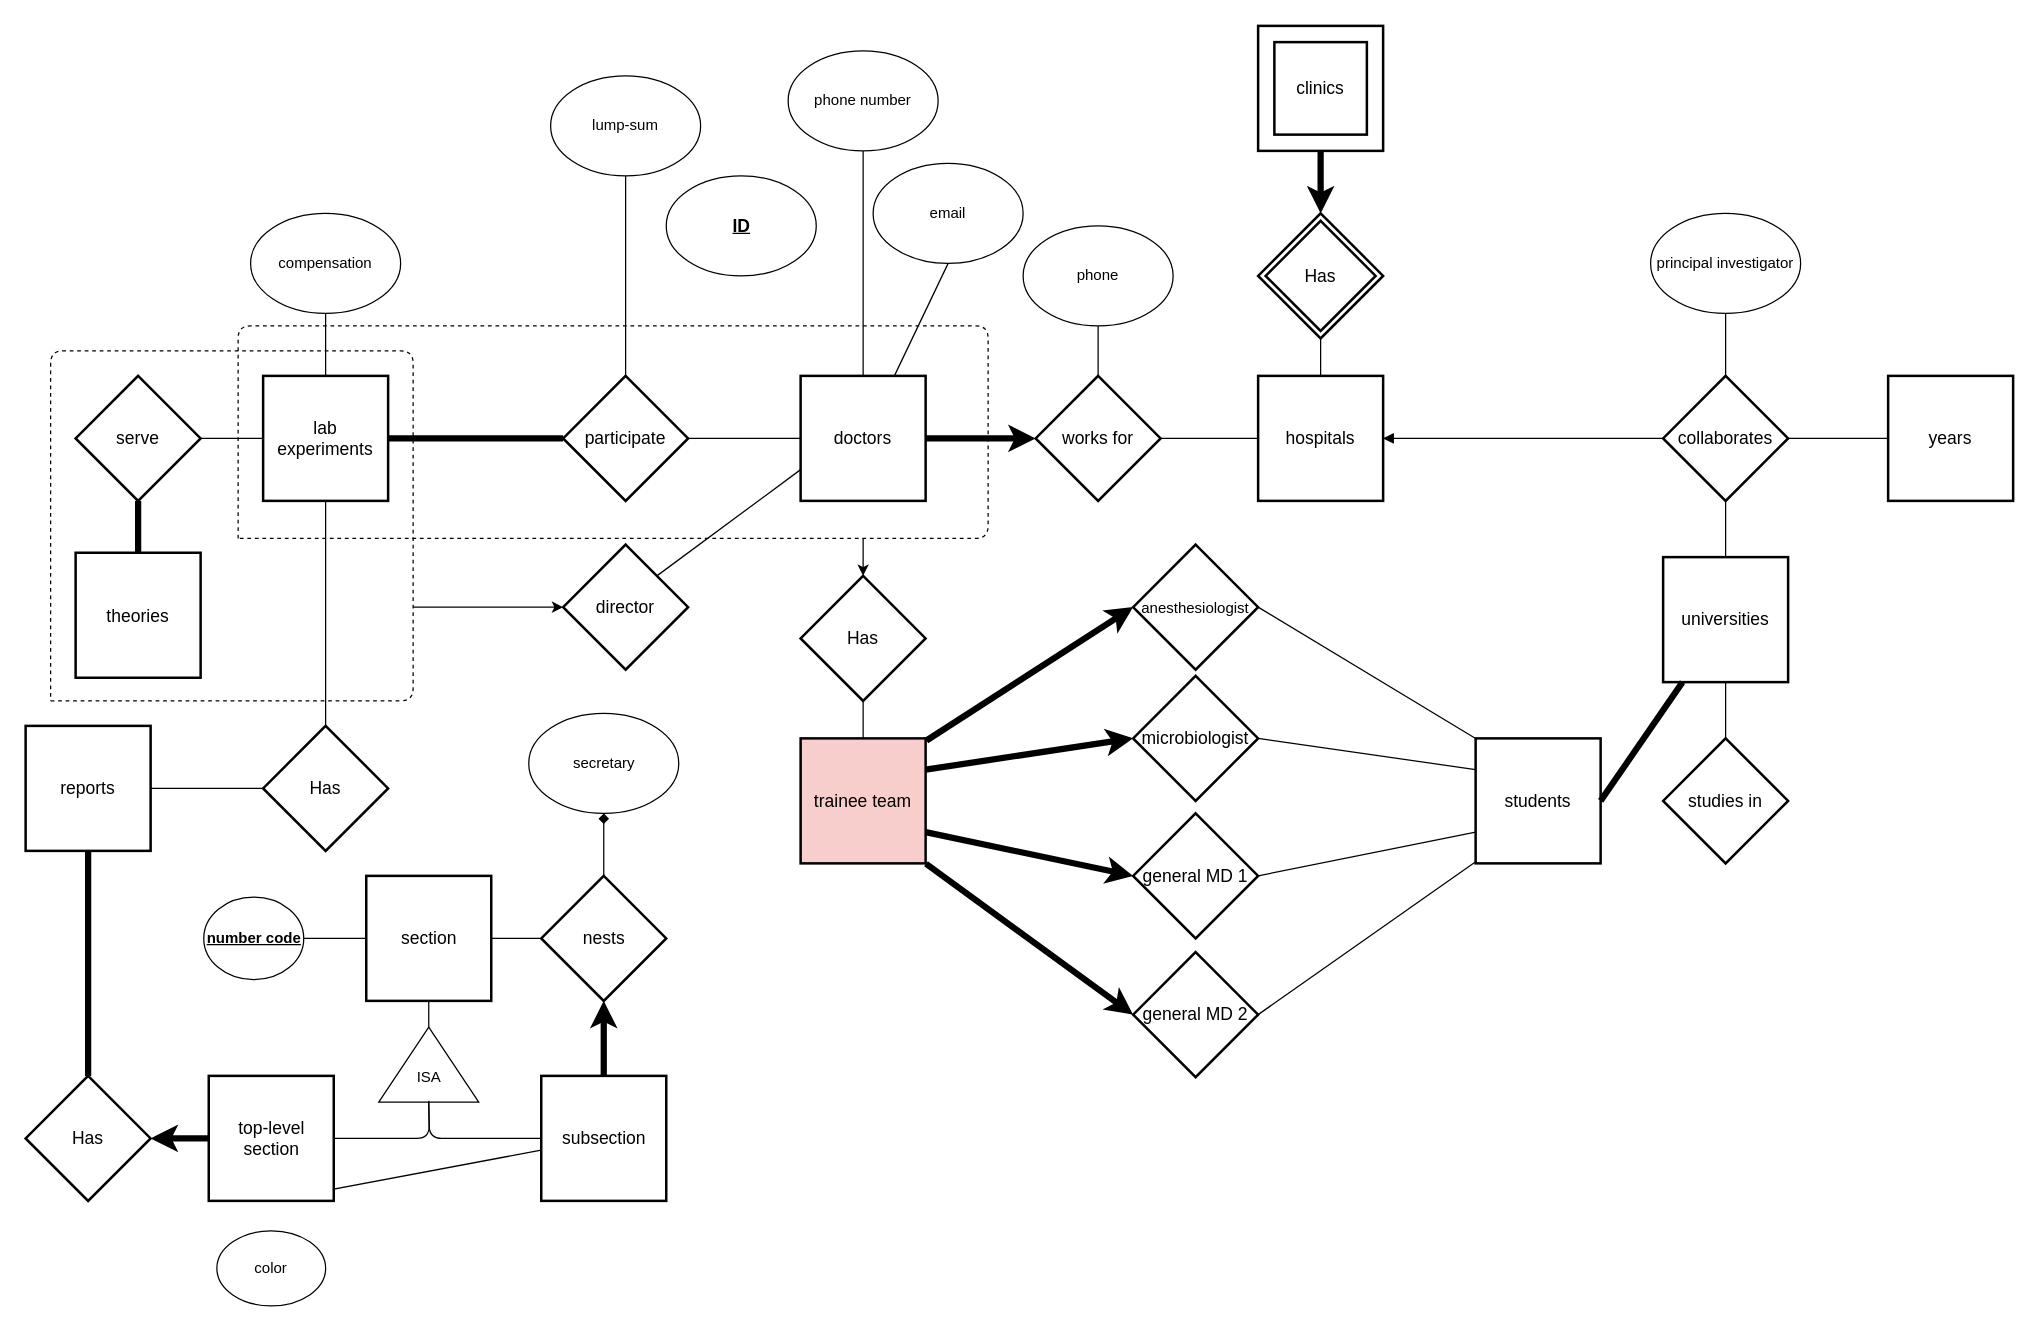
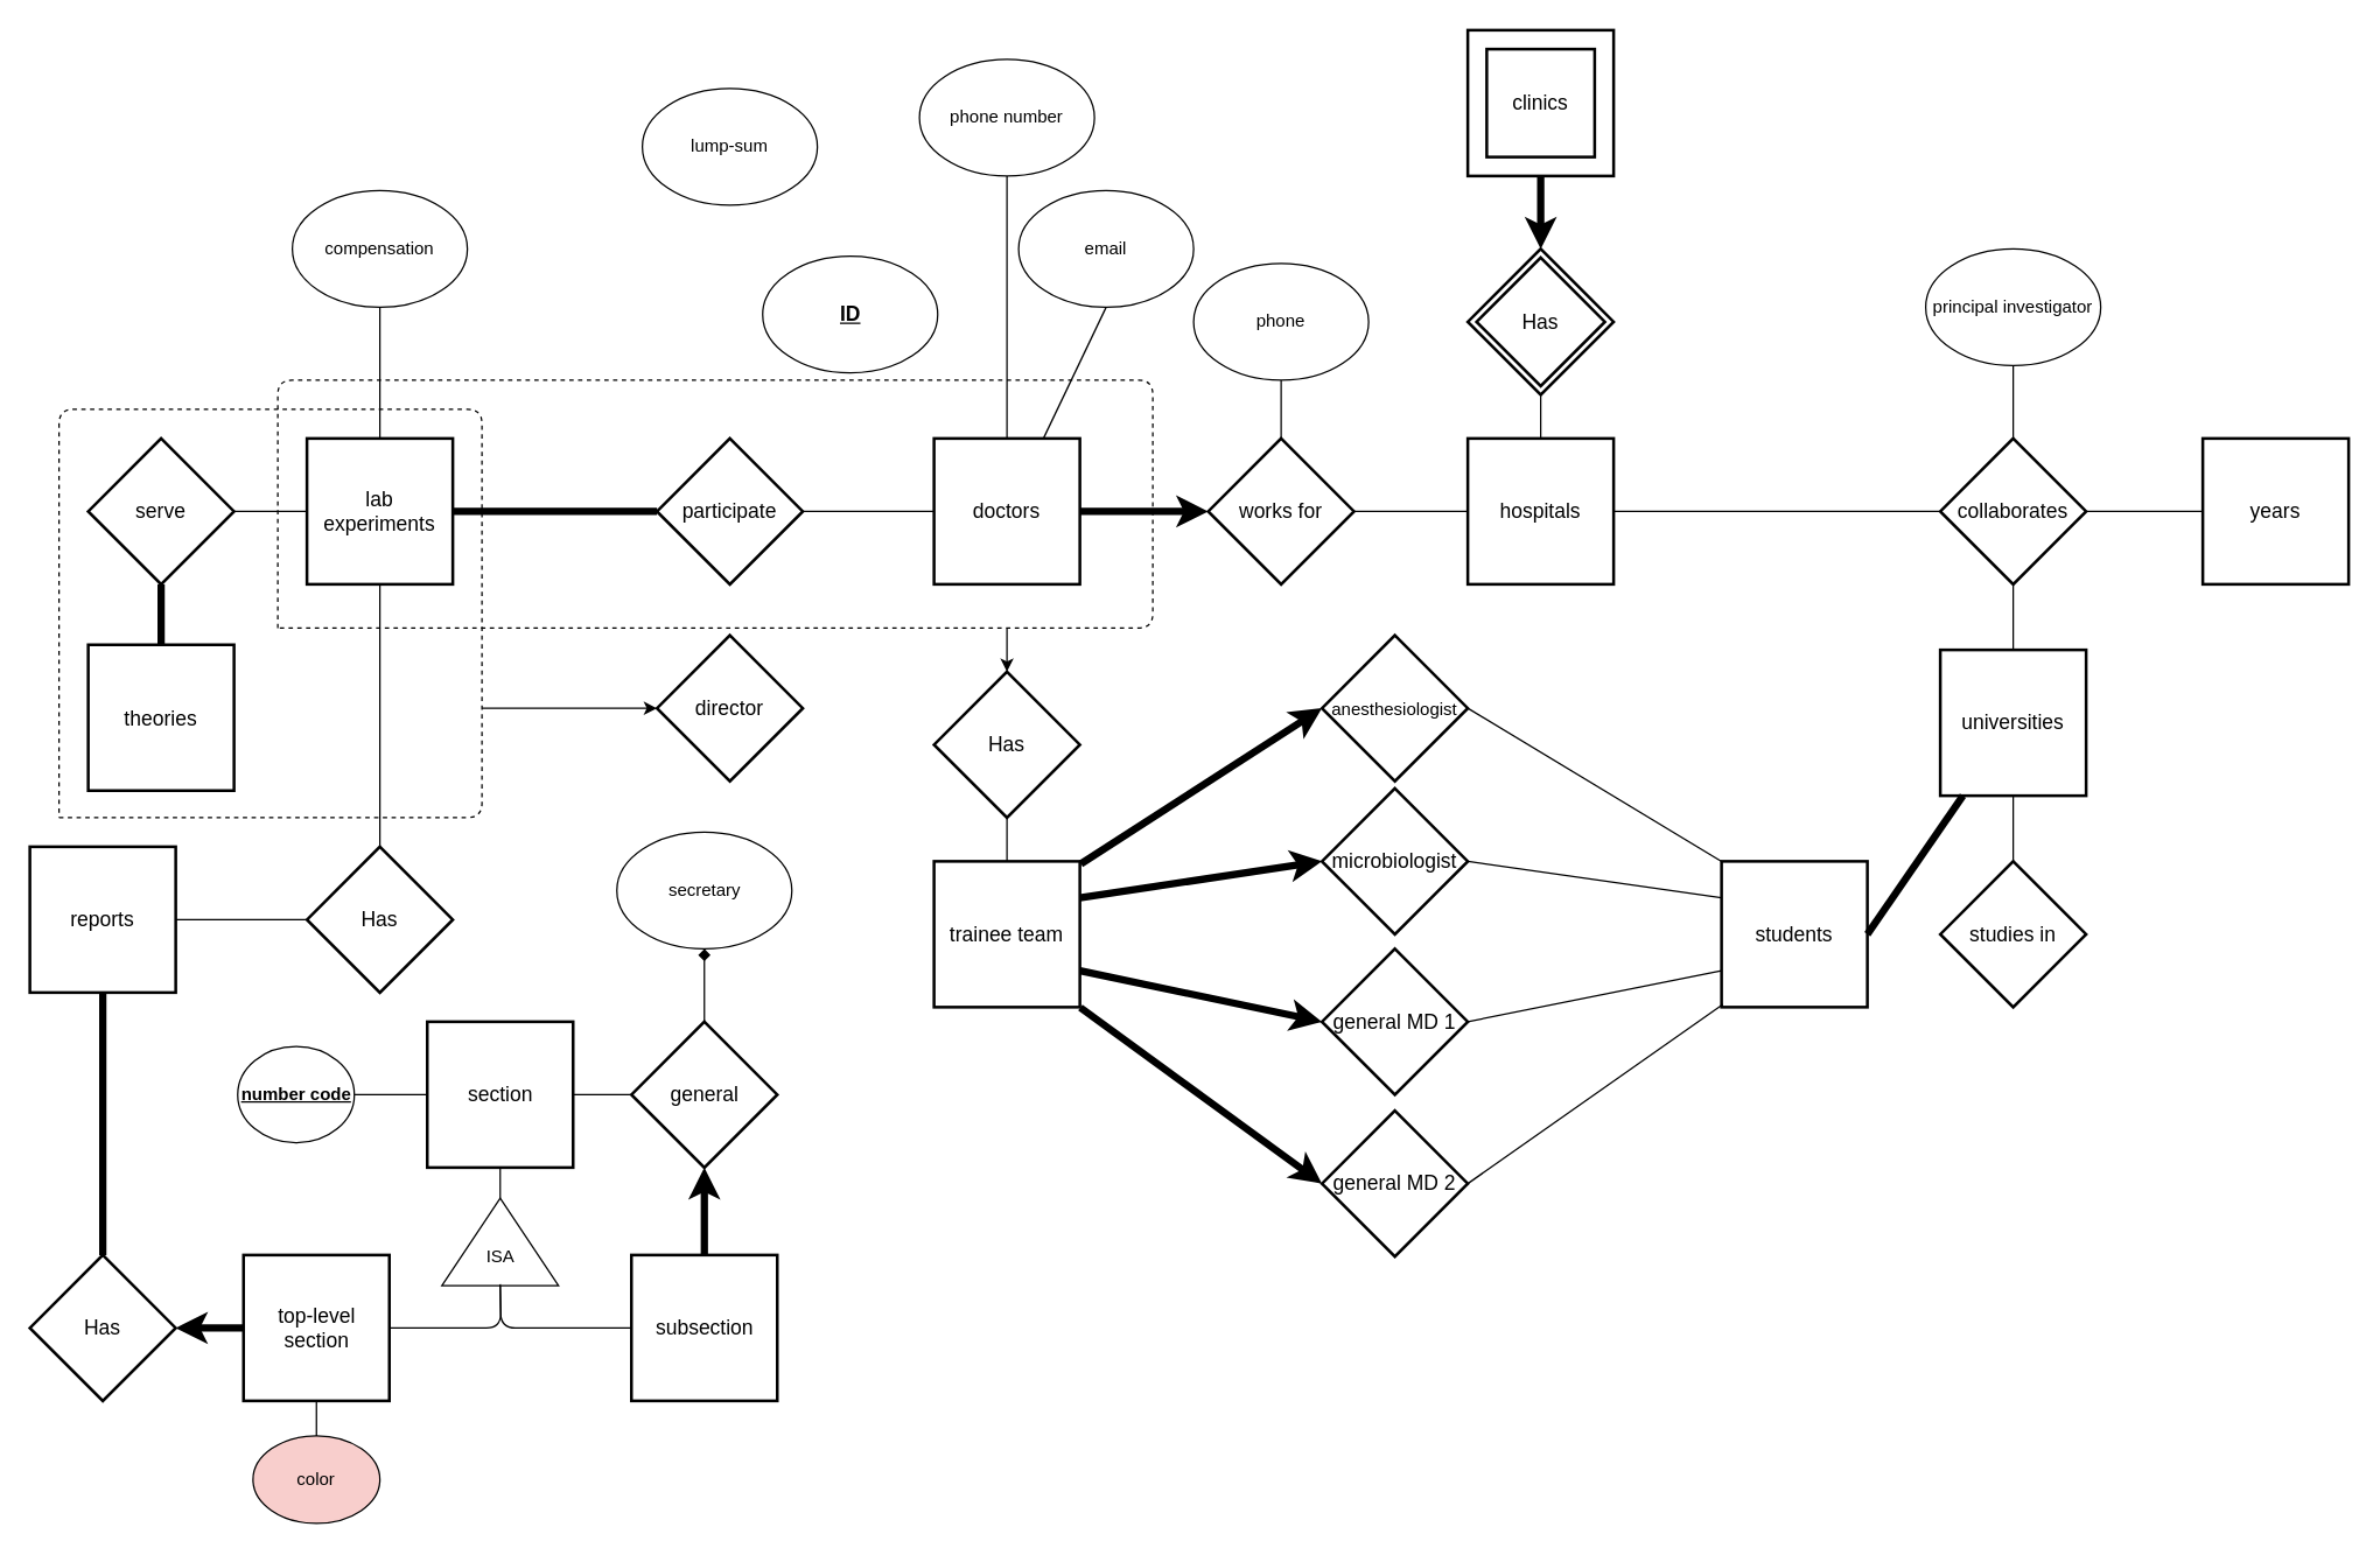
- <mxCell id="9" value="&lt;u&gt;&lt;font style=&quot;font-size: 14px&quot;&gt;&lt;b&gt;ID&lt;/b&gt;&lt;/font&gt;&lt;/u&gt;" style="ellipse;whiteSpace=wrap;html=1;strokeWidth=1;" parent="1" vertex="1"><mxGeometry x="532.5" y="140" width="120" height="80" as="geometry" /></mxCell>
+ <mxCell id="9" value="&lt;u&gt;&lt;font style=&quot;font-size: 14px&quot;&gt;&lt;b&gt;ID&lt;/b&gt;&lt;/font&gt;&lt;/u&gt;" style="ellipse;whiteSpace=wrap;html=1;strokeWidth=1;" parent="1" vertex="1"><mxGeometry x="522.5" y="175" width="120" height="80" as="geometry" /></mxCell>
- <mxCell id="11" value="compensation" style="ellipse;whiteSpace=wrap;html=1;strokeWidth=1;" parent="1" vertex="1"><mxGeometry x="200" y="170" width="120" height="80" as="geometry" /></mxCell>
+ <mxCell id="11" value="compensation" style="ellipse;whiteSpace=wrap;html=1;strokeWidth=1;" parent="1" vertex="1"><mxGeometry x="200" y="130" width="120" height="80" as="geometry" /></mxCell>
- <mxCell id="73" value="" style="endArrow=none;html=1;strokeWidth=1;exitX=0.5;exitY=1;exitDx=0;exitDy=0;entryX=0.5;entryY=0;entryDx=0;entryDy=0;" parent="1" source="12" target="70" edge="1"><mxGeometry width="50" height="50" relative="1" as="geometry"><mxPoint x="400" y="390" as="sourcePoint" /><mxPoint x="450" y="340" as="targetPoint" /></mxGeometry></mxCell>
- <mxCell id="38" value="" style="endArrow=block;html=1;strokeWidth=1;exitX=0;exitY=0.5;exitDx=0;exitDy=0;entryX=1;entryY=0.5;entryDx=0;entryDy=0;" parent="1" source="31" target="3" edge="1"><mxGeometry width="50" height="50" relative="1" as="geometry"><mxPoint x="840" y="490" as="sourcePoint" /><mxPoint x="890" y="440" as="targetPoint" /></mxGeometry></mxCell>
+ <mxCell id="38" value="" style="endArrow=none;html=1;strokeWidth=1;exitX=0;exitY=0.5;exitDx=0;exitDy=0;entryX=1;entryY=0.5;entryDx=0;entryDy=0;" parent="1" source="31" target="3" edge="1"><mxGeometry width="50" height="50" relative="1" as="geometry"><mxPoint x="840" y="490" as="sourcePoint" /><mxPoint x="890" y="440" as="targetPoint" /></mxGeometry></mxCell>
- <mxCell id="29" value="" style="endArrow=none;html=1;strokeWidth=1;exitX=0;exitY=0.75;exitDx=0;exitDy=0;entryX=1;entryY=0;entryDx=0;entryDy=0;" parent="1" source="2" target="14" edge="1"><mxGeometry width="50" height="50" relative="1" as="geometry"><mxPoint x="410" y="350" as="sourcePoint" /><mxPoint x="0" y="670" as="targetPoint" /></mxGeometry></mxCell>
- <mxCell id="16" value="trainee team" style="strokeWidth=2;whiteSpace=wrap;html=1;align=center;fontSize=14;fillColor=#f8cecc;" parent="1" vertex="1"><mxGeometry x="640" y="590" width="100" height="100" as="geometry" /></mxCell>
+ <mxCell id="16" value="trainee team" style="strokeWidth=2;whiteSpace=wrap;html=1;align=center;fontSize=14;" parent="1" vertex="1"><mxGeometry x="640" y="590" width="100" height="100" as="geometry" /></mxCell>
- <mxCell id="25" value="nests" style="shape=rhombus;strokeWidth=2;fontSize=17;perimeter=rhombusPerimeter;whiteSpace=wrap;html=1;align=center;fontSize=14;" parent="1" vertex="1"><mxGeometry x="432.5" y="700" width="100" height="100" as="geometry" /></mxCell>
+ <mxCell id="25" value="general" style="shape=rhombus;strokeWidth=2;fontSize=17;perimeter=rhombusPerimeter;whiteSpace=wrap;html=1;align=center;fontSize=14;" parent="1" vertex="1"><mxGeometry x="432.5" y="700" width="100" height="100" as="geometry" /></mxCell>
- <mxCell id="26" value="" style="endArrow=none;html=1;strokeWidth=1;exitX=0.5;exitY=1;exitDx=0;exitDy=0;" parent="1" source="56" target="57" edge="1"><mxGeometry width="50" height="50" relative="1" as="geometry"><mxPoint x="-136.5" y="760" as="sourcePoint" /><mxPoint x="-259.5" y="895" as="targetPoint" /></mxGeometry></mxCell>
+ <mxCell id="26" value="" style="endArrow=none;html=1;strokeWidth=1;exitX=0.5;exitY=1;exitDx=0;exitDy=0;entryX=0.5;entryY=0;entryDx=0;entryDy=0;" parent="1" source="56" target="23" edge="1"><mxGeometry width="50" height="50" relative="1" as="geometry"><mxPoint x="-136.5" y="760" as="sourcePoint" /><mxPoint x="-259.5" y="895" as="targetPoint" /></mxGeometry></mxCell>
- <mxCell id="23" value="color" style="ellipse;whiteSpace=wrap;html=1;strokeWidth=1;" parent="1" vertex="1"><mxGeometry x="173" y="984" width="87" height="60" as="geometry" /></mxCell>
+ <mxCell id="23" value="color" style="ellipse;whiteSpace=wrap;html=1;strokeWidth=1;fillColor=#f8cecc;" parent="1" vertex="1"><mxGeometry x="173" y="984" width="87" height="60" as="geometry" /></mxCell>
